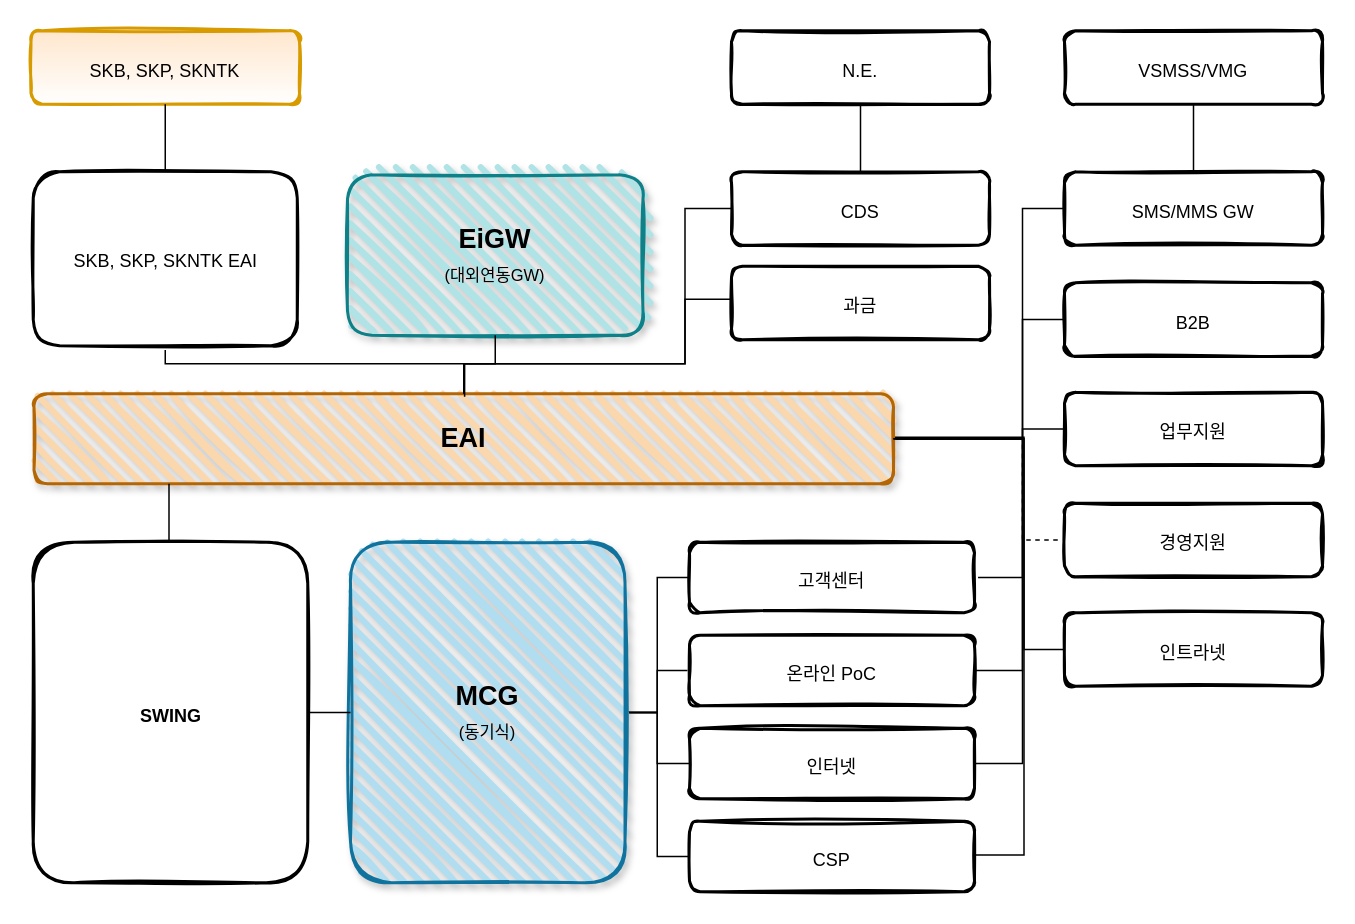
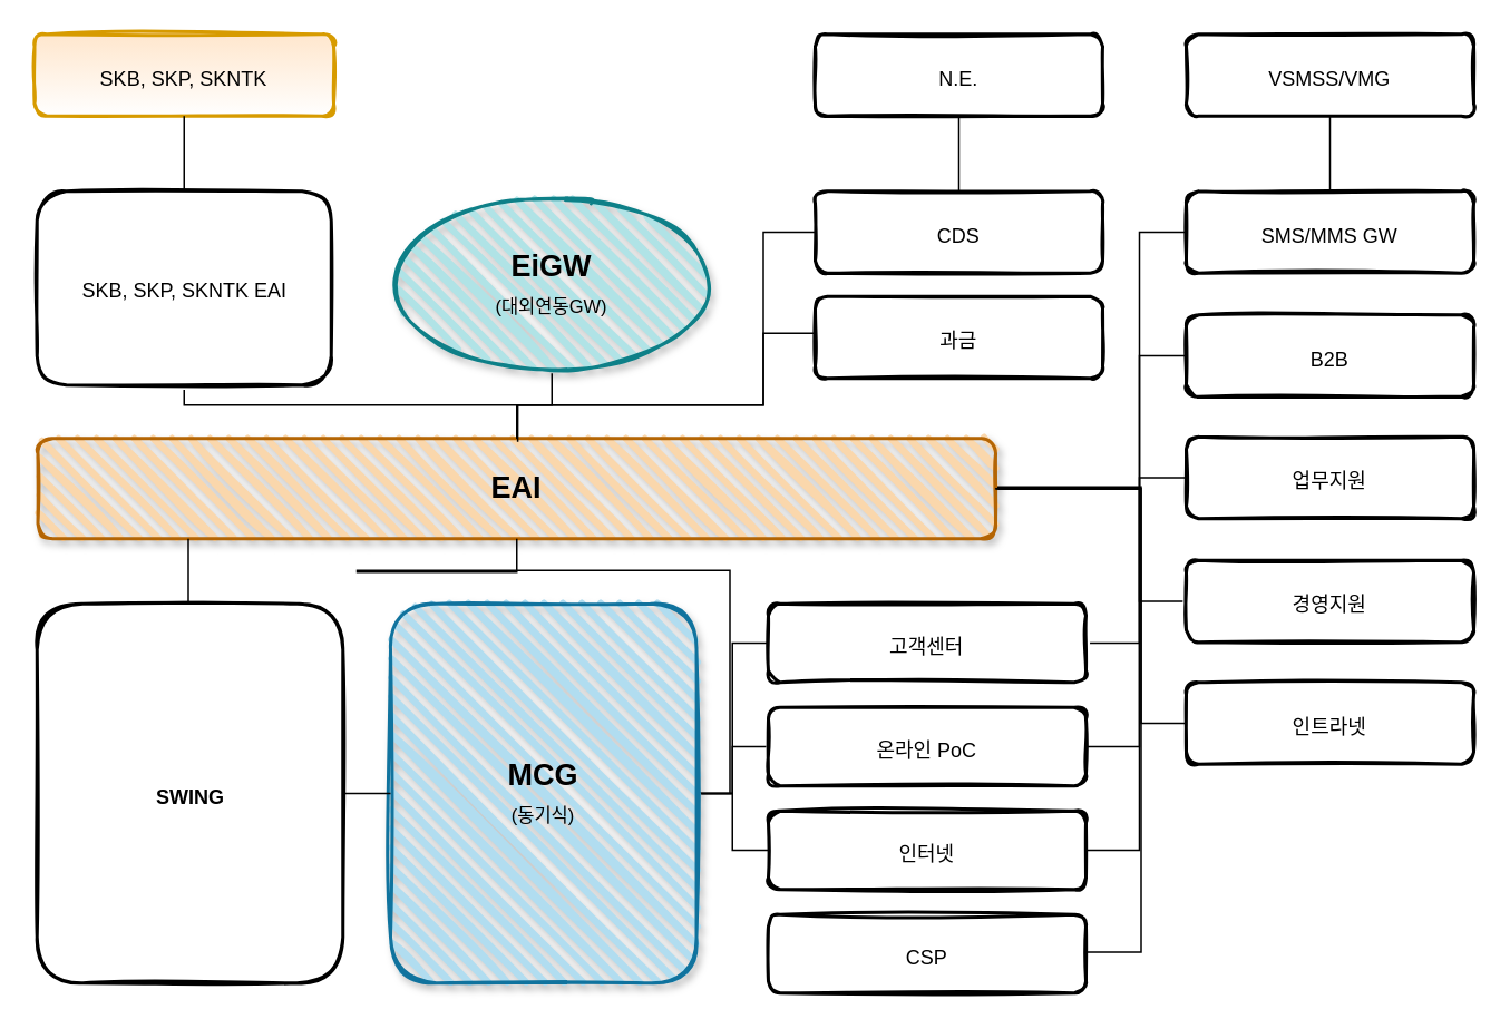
- <mxCell id="12" value="EiGW&lt;br&gt;&lt;font style=&quot;font-size: 11px ; font-weight: normal&quot;&gt;(대외연동GW)&lt;/font&gt;" style="rounded=1;whiteSpace=wrap;html=1;strokeWidth=2;fillWeight=4;hachureGap=8;hachureAngle=45;sketch=1;shadow=1;glass=0;labelBackgroundColor=none;fontSize=18;fontStyle=1;fillColor=#b0e3e6;strokeColor=#0e8088;horizontal=1;" vertex="1" parent="1"><mxGeometry x="231" y="116" width="197" height="107" as="geometry" /></mxCell>
+ <mxCell id="12" value="EiGW&lt;br&gt;&lt;font style=&quot;font-size: 11px ; font-weight: normal&quot;&gt;(대외연동GW)&lt;/font&gt;" style="ellipse;whiteSpace=wrap;html=1;strokeWidth=2;fillWeight=4;hachureGap=8;hachureAngle=45;sketch=1;shadow=1;glass=0;labelBackgroundColor=none;fontSize=18;fontStyle=1;fillColor=#b0e3e6;strokeColor=#0e8088;horizontal=1;" vertex="1" parent="1"><mxGeometry x="231" y="116" width="197" height="107" as="geometry" /></mxCell>
- <mxCell id="8" style="edgeStyle=orthogonalEdgeStyle;rounded=0;orthogonalLoop=1;jettySize=auto;html=1;exitX=1;exitY=0.5;exitDx=0;exitDy=0;entryX=0;entryY=0.5;entryDx=0;entryDy=0;endArrow=none;endFill=0;fontSize=18;fontColor=#000000;dashed=1;" edge="1" parent="1" source="10" target="22"><mxGeometry relative="1" as="geometry"><Array as="points"><mxPoint x="681" y="292" /><mxPoint x="681" y="360" /></Array></mxGeometry></mxCell>
+ <mxCell id="8" style="edgeStyle=orthogonalEdgeStyle;rounded=0;orthogonalLoop=1;jettySize=auto;html=1;exitX=1;exitY=0.5;exitDx=0;exitDy=0;entryX=0;entryY=0.5;entryDx=0;entryDy=0;endArrow=none;endFill=0;fontSize=18;fontColor=#000000;" edge="1" parent="1" source="10" target="22"><mxGeometry relative="1" as="geometry"><Array as="points"><mxPoint x="681" y="292" /><mxPoint x="681" y="360" /></Array></mxGeometry></mxCell>
- <mxCell id="27" style="edgeStyle=orthogonalEdgeStyle;rounded=0;orthogonalLoop=1;jettySize=auto;html=1;exitX=1;exitY=0.5;exitDx=0;exitDy=0;entryX=0;entryY=0.5;entryDx=0;entryDy=0;endArrow=none;endFill=0;fontSize=18;fontColor=#000000;" edge="1" parent="1" source="28" target="36"><mxGeometry relative="1" as="geometry" /></mxCell>
+ <mxCell id="27" style="edgeStyle=orthogonalEdgeStyle;rounded=0;orthogonalLoop=1;jettySize=auto;html=1;exitX=1;exitY=0.5;exitDx=0;exitDy=0;endArrow=none;endFill=0;fontSize=18;fontColor=#000000;" edge="1" parent="1" source="28" target="10"><mxGeometry relative="1" as="geometry" /></mxCell>
